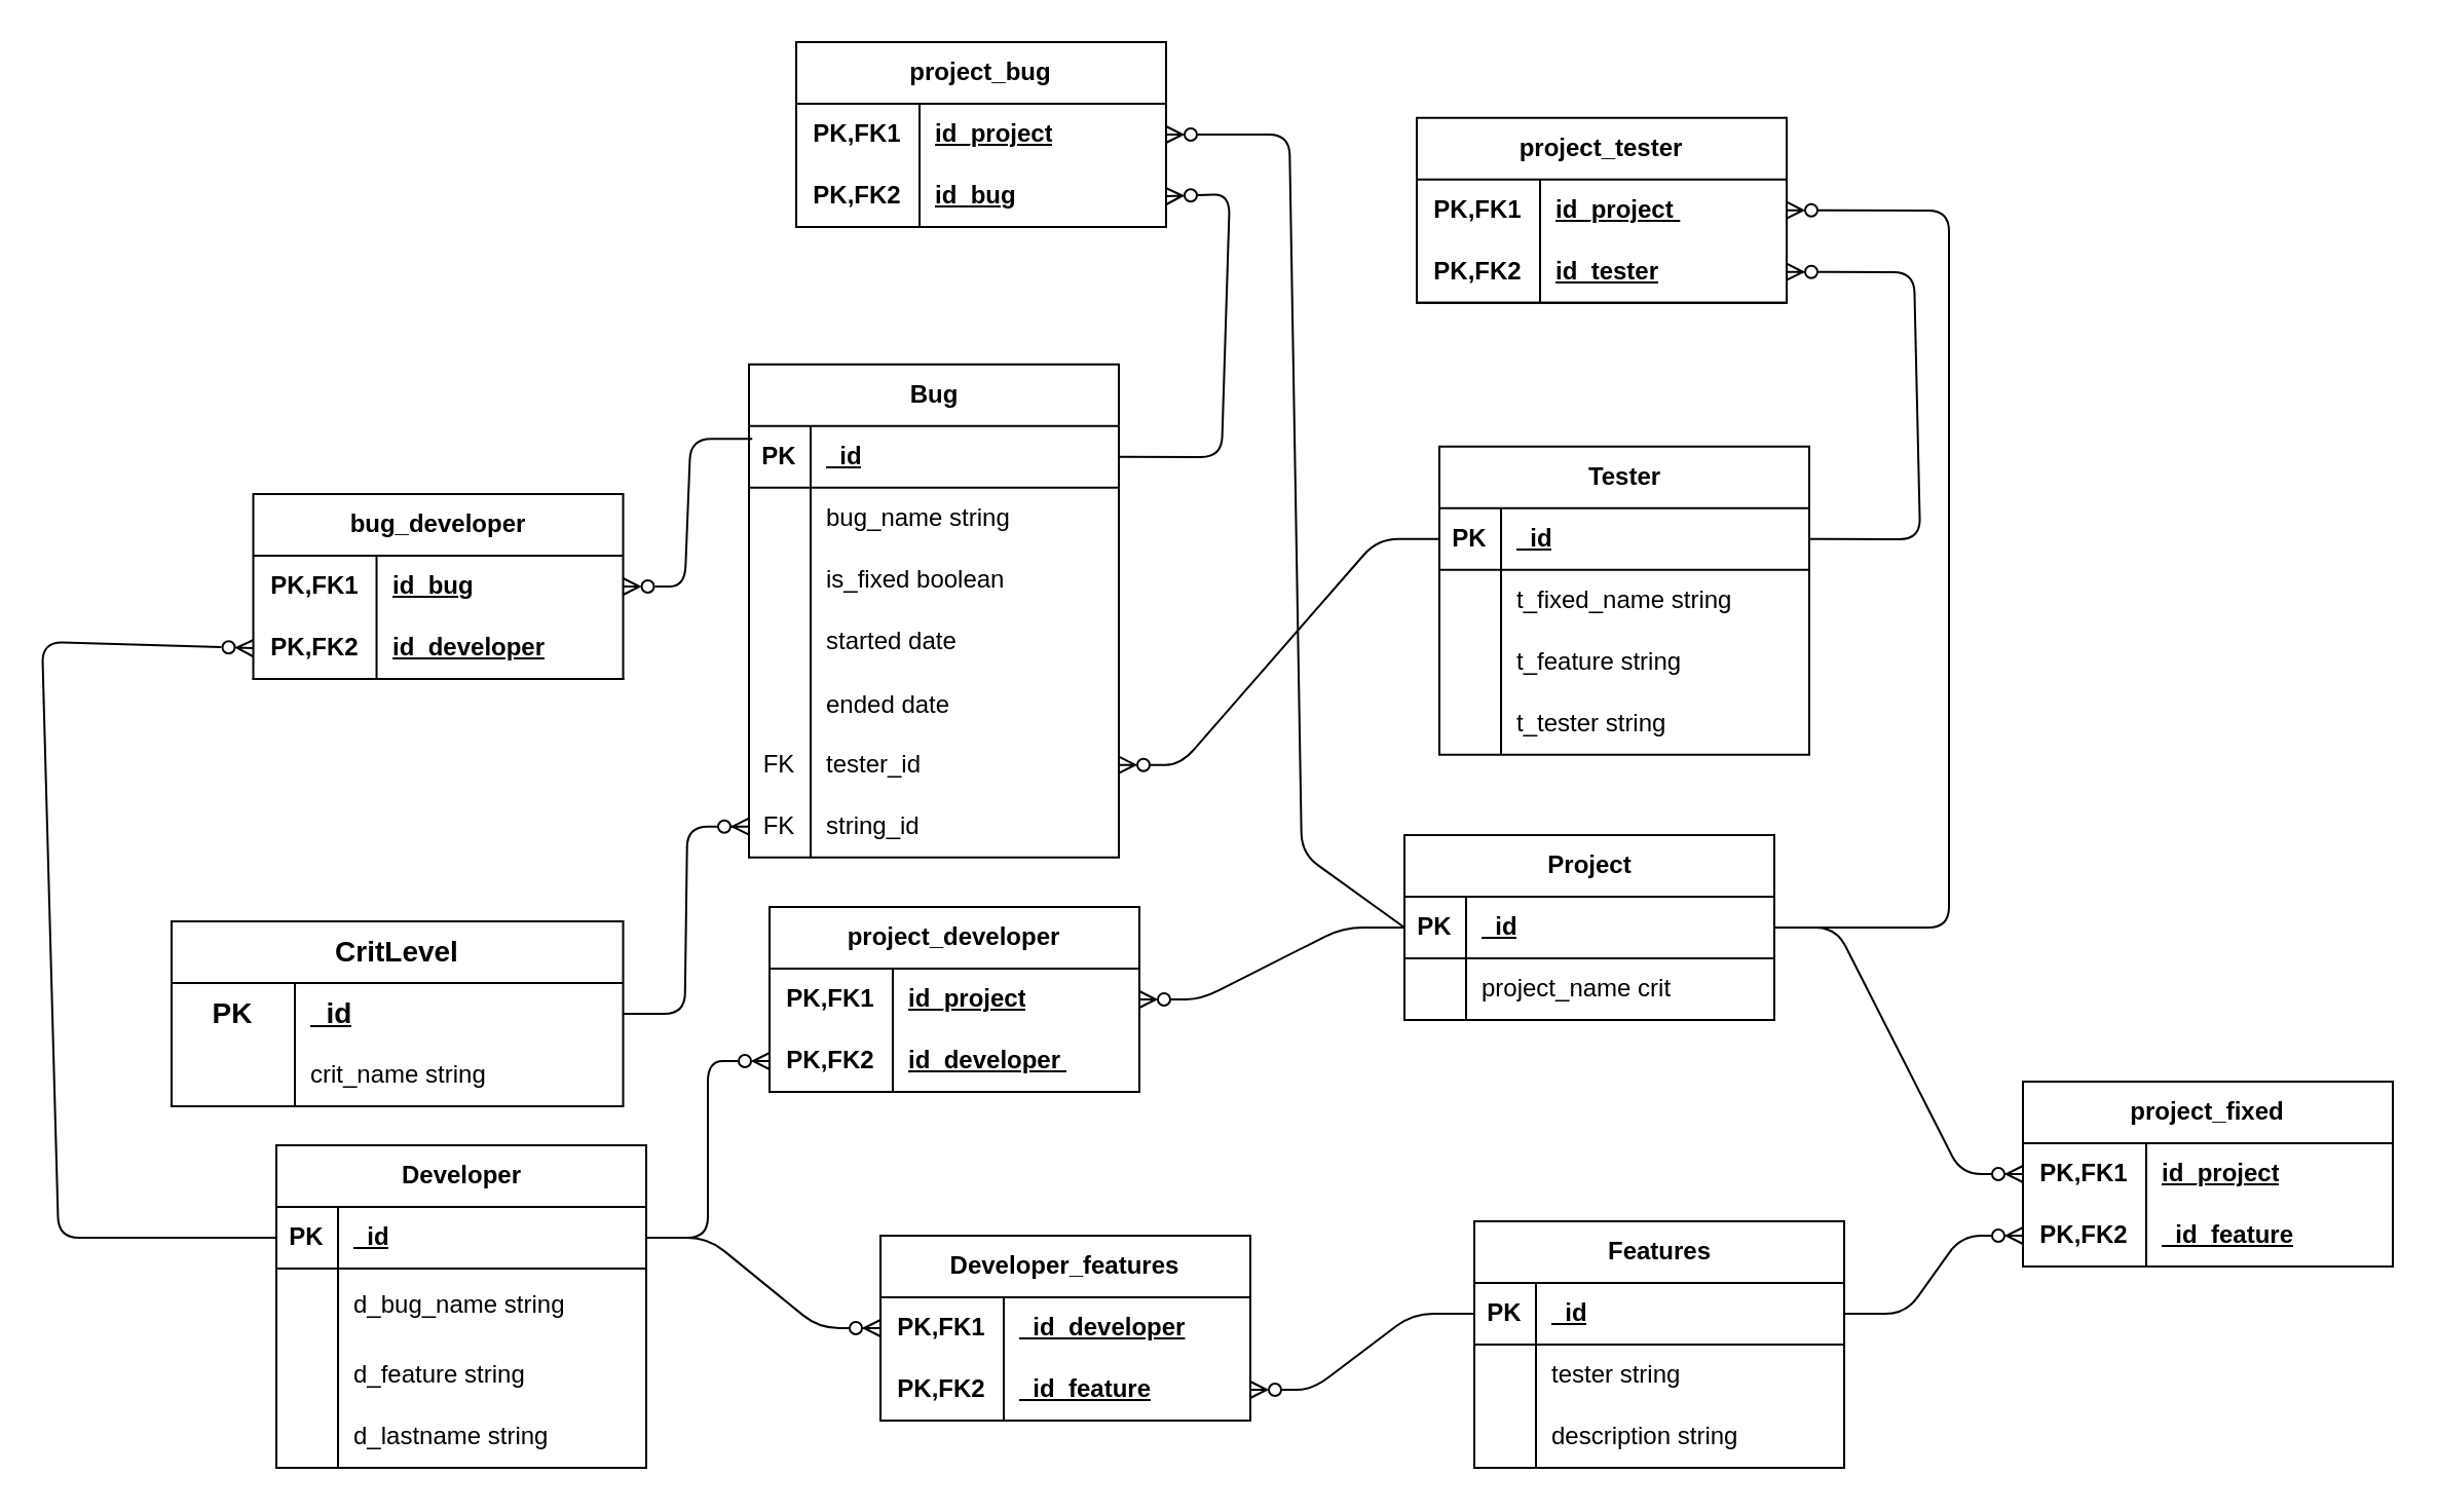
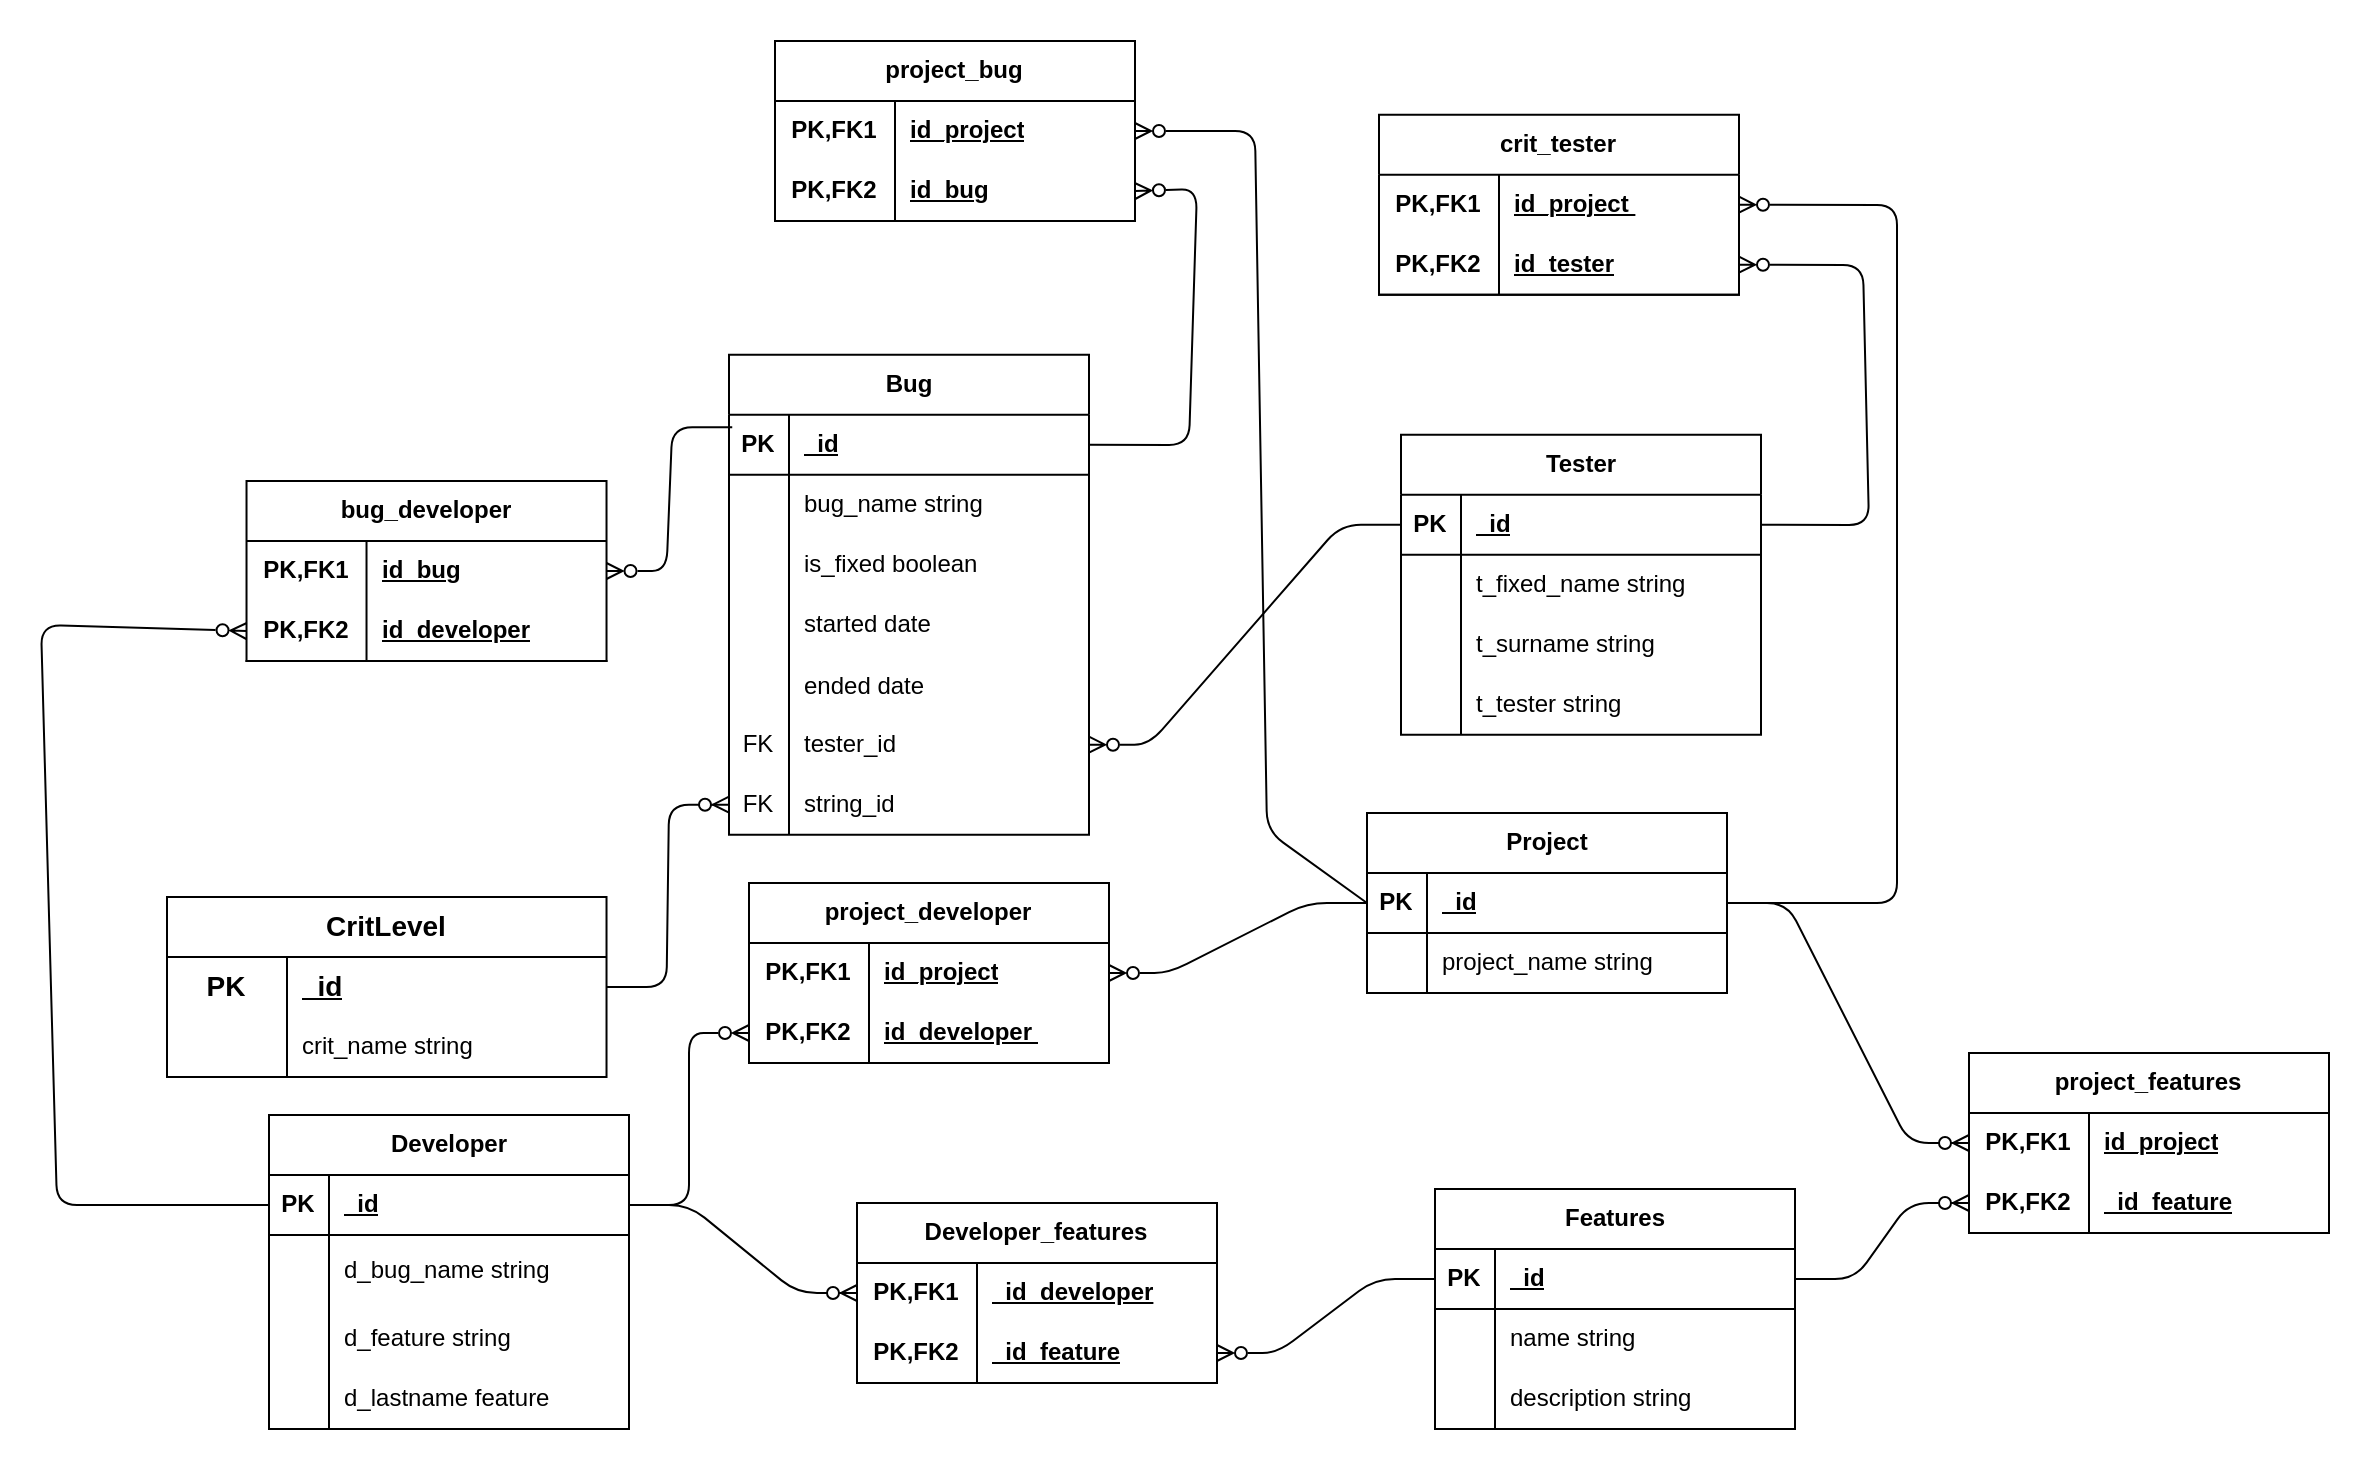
- <mxCell id="79" value="project_tester" style="shape=table;startSize=30;container=1;collapsible=1;childLayout=tableLayout;fixedRows=1;rowLines=0;fontStyle=1;align=center;resizeLast=1;html=1;whiteSpace=wrap;" parent="1" vertex="1"><mxGeometry x="689" y="56.86" width="180" height="90" as="geometry" /></mxCell>
+ <mxCell id="79" value="crit_tester" style="shape=table;startSize=30;container=1;collapsible=1;childLayout=tableLayout;fixedRows=1;rowLines=0;fontStyle=1;align=center;resizeLast=1;html=1;whiteSpace=wrap;" parent="1" vertex="1"><mxGeometry x="689" y="56.86" width="180" height="90" as="geometry" /></mxCell>
- <mxCell id="31" value="t_feature string" style="shape=partialRectangle;connectable=0;fillColor=none;top=0;left=0;bottom=0;right=0;align=left;spacingLeft=6;fontStyle=0;overflow=hidden;whiteSpace=wrap;html=1;fontFamily=Helvetica;fontSize=12;fontColor=default;" parent="29" vertex="1"><mxGeometry x="30" width="150" height="30" as="geometry"><mxRectangle width="150" height="30" as="alternateBounds" /></mxGeometry></mxCell>
+ <mxCell id="31" value="t_surname string" style="shape=partialRectangle;connectable=0;fillColor=none;top=0;left=0;bottom=0;right=0;align=left;spacingLeft=6;fontStyle=0;overflow=hidden;whiteSpace=wrap;html=1;fontFamily=Helvetica;fontSize=12;fontColor=default;" parent="29" vertex="1"><mxGeometry x="30" width="150" height="30" as="geometry"><mxRectangle width="150" height="30" as="alternateBounds" /></mxGeometry></mxCell>
- <mxCell id="8" value="project_name crit" style="shape=partialRectangle;connectable=0;fillColor=none;top=0;left=0;bottom=0;right=0;align=left;spacingLeft=6;overflow=hidden;whiteSpace=wrap;html=1;" parent="6" vertex="1"><mxGeometry x="30" width="150" height="30" as="geometry"><mxRectangle width="150" height="30" as="alternateBounds" /></mxGeometry></mxCell>
+ <mxCell id="8" value="project_name string" style="shape=partialRectangle;connectable=0;fillColor=none;top=0;left=0;bottom=0;right=0;align=left;spacingLeft=6;overflow=hidden;whiteSpace=wrap;html=1;" parent="6" vertex="1"><mxGeometry x="30" width="150" height="30" as="geometry"><mxRectangle width="150" height="30" as="alternateBounds" /></mxGeometry></mxCell>
- <mxCell id="119" value="project_fixed" style="shape=table;startSize=30;container=1;collapsible=1;childLayout=tableLayout;fixedRows=1;rowLines=0;fontStyle=1;align=center;resizeLast=1;html=1;whiteSpace=wrap;" vertex="1" parent="1"><mxGeometry x="984" y="526" width="180" height="90" as="geometry" /></mxCell>
+ <mxCell id="119" value="project_features" style="shape=table;startSize=30;container=1;collapsible=1;childLayout=tableLayout;fixedRows=1;rowLines=0;fontStyle=1;align=center;resizeLast=1;html=1;whiteSpace=wrap;" vertex="1" parent="1"><mxGeometry x="984" y="526" width="180" height="90" as="geometry" /></mxCell>
- <mxCell id="108" value="tester string" style="shape=partialRectangle;connectable=0;fillColor=none;top=0;left=0;bottom=0;right=0;align=left;spacingLeft=6;overflow=hidden;whiteSpace=wrap;html=1;" vertex="1" parent="106"><mxGeometry x="30" width="150" height="30" as="geometry"><mxRectangle width="150" height="30" as="alternateBounds" /></mxGeometry></mxCell>
+ <mxCell id="108" value="name string" style="shape=partialRectangle;connectable=0;fillColor=none;top=0;left=0;bottom=0;right=0;align=left;spacingLeft=6;overflow=hidden;whiteSpace=wrap;html=1;" vertex="1" parent="106"><mxGeometry x="30" width="150" height="30" as="geometry"><mxRectangle width="150" height="30" as="alternateBounds" /></mxGeometry></mxCell>
- <mxCell id="21" value="d_lastname string" style="shape=partialRectangle;connectable=0;fillColor=none;top=0;left=0;bottom=0;right=0;align=left;spacingLeft=6;fontStyle=0;overflow=hidden;whiteSpace=wrap;html=1;fontFamily=Helvetica;fontSize=12;fontColor=default;" parent="19" vertex="1"><mxGeometry x="30" width="150" height="30" as="geometry"><mxRectangle width="150" height="30" as="alternateBounds" /></mxGeometry></mxCell>
+ <mxCell id="21" value="d_lastname feature" style="shape=partialRectangle;connectable=0;fillColor=none;top=0;left=0;bottom=0;right=0;align=left;spacingLeft=6;fontStyle=0;overflow=hidden;whiteSpace=wrap;html=1;fontFamily=Helvetica;fontSize=12;fontColor=default;" parent="19" vertex="1"><mxGeometry x="30" width="150" height="30" as="geometry"><mxRectangle width="150" height="30" as="alternateBounds" /></mxGeometry></mxCell>
